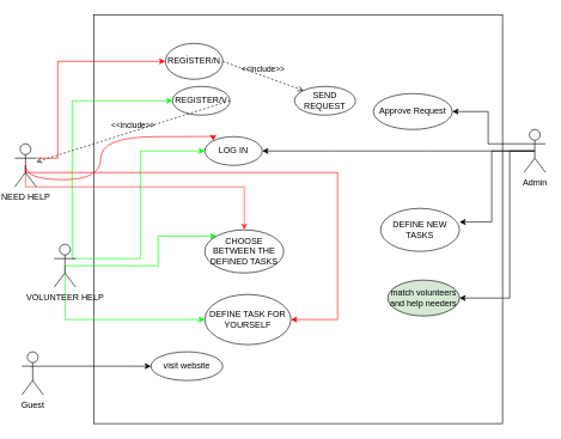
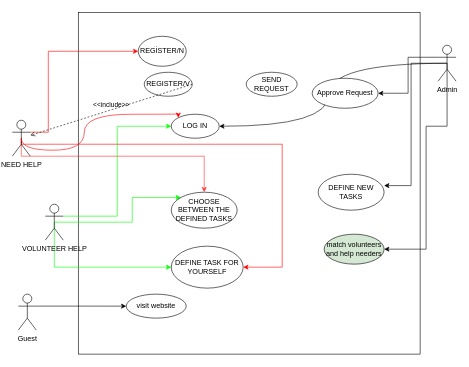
- <mxCell id="31" value="&amp;lt;&amp;lt;include&amp;gt;&amp;gt;" style="html=1;verticalAlign=bottom;labelBackgroundColor=none;endArrow=open;endFill=0;dashed=1;exitX=1;exitY=0.5;exitDx=0;exitDy=0;entryX=0;entryY=0;entryDx=0;entryDy=0;" parent="1" source="13" target="23" edge="1"><mxGeometry width="160" relative="1" as="geometry"><mxPoint x="330" y="150" as="sourcePoint" /><mxPoint x="420" y="150" as="targetPoint" /></mxGeometry></mxCell>
- <mxCell id="3" style="edgeStyle=orthogonalEdgeStyle;rounded=0;orthogonalLoop=1;jettySize=auto;html=1;exitX=1;exitY=0.333;exitDx=0;exitDy=0;exitPerimeter=0;entryX=0;entryY=0.5;entryDx=0;entryDy=0;strokeColor=#00FF00;" parent="1" source="7" target="22" edge="1"><mxGeometry relative="1" as="geometry"><Array as="points"><mxPoint x="100" y="360" /><mxPoint x="100" y="140" /></Array></mxGeometry></mxCell>
- <mxCell id="12" value="Admin" style="shape=umlActor;verticalLabelPosition=bottom;verticalAlign=top;html=1;outlineConnect=0;" parent="1" vertex="1"><mxGeometry x="730" y="180" width="30" height="60" as="geometry" /></mxCell>
+ <mxCell id="12" value="Admin" style="shape=umlActor;verticalLabelPosition=bottom;verticalAlign=top;html=1;outlineConnect=0;" parent="1" vertex="1"><mxGeometry x="730" y="75" width="30" height="60" as="geometry" /></mxCell>
